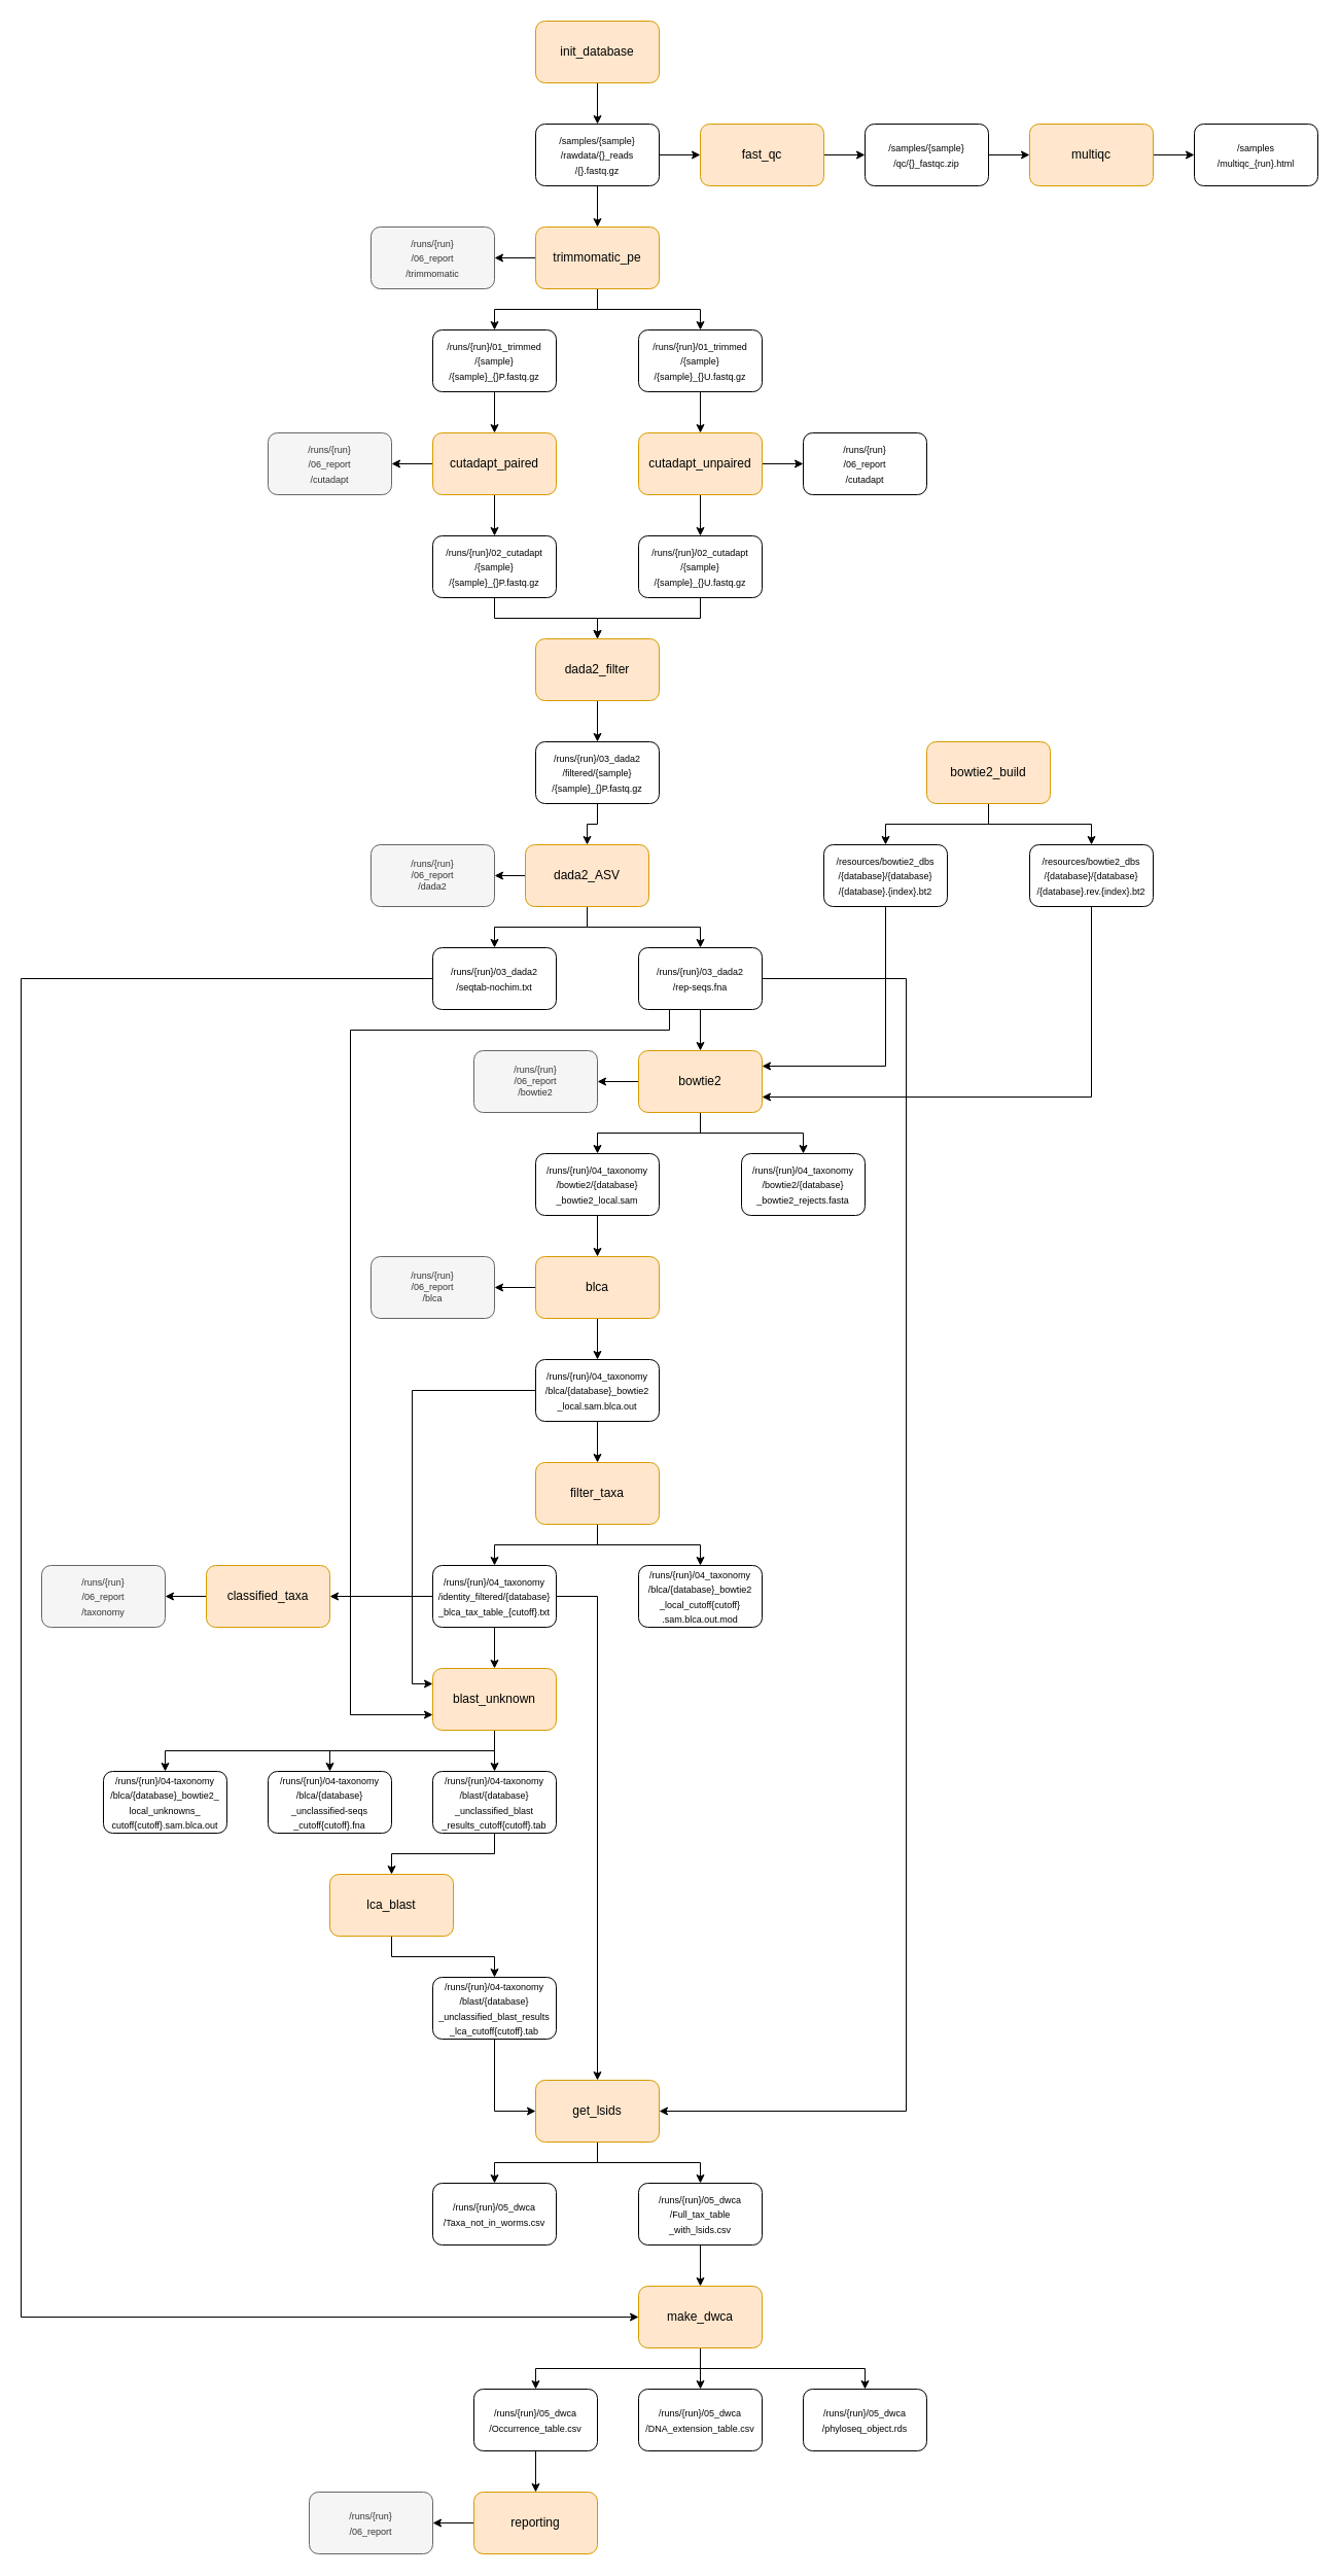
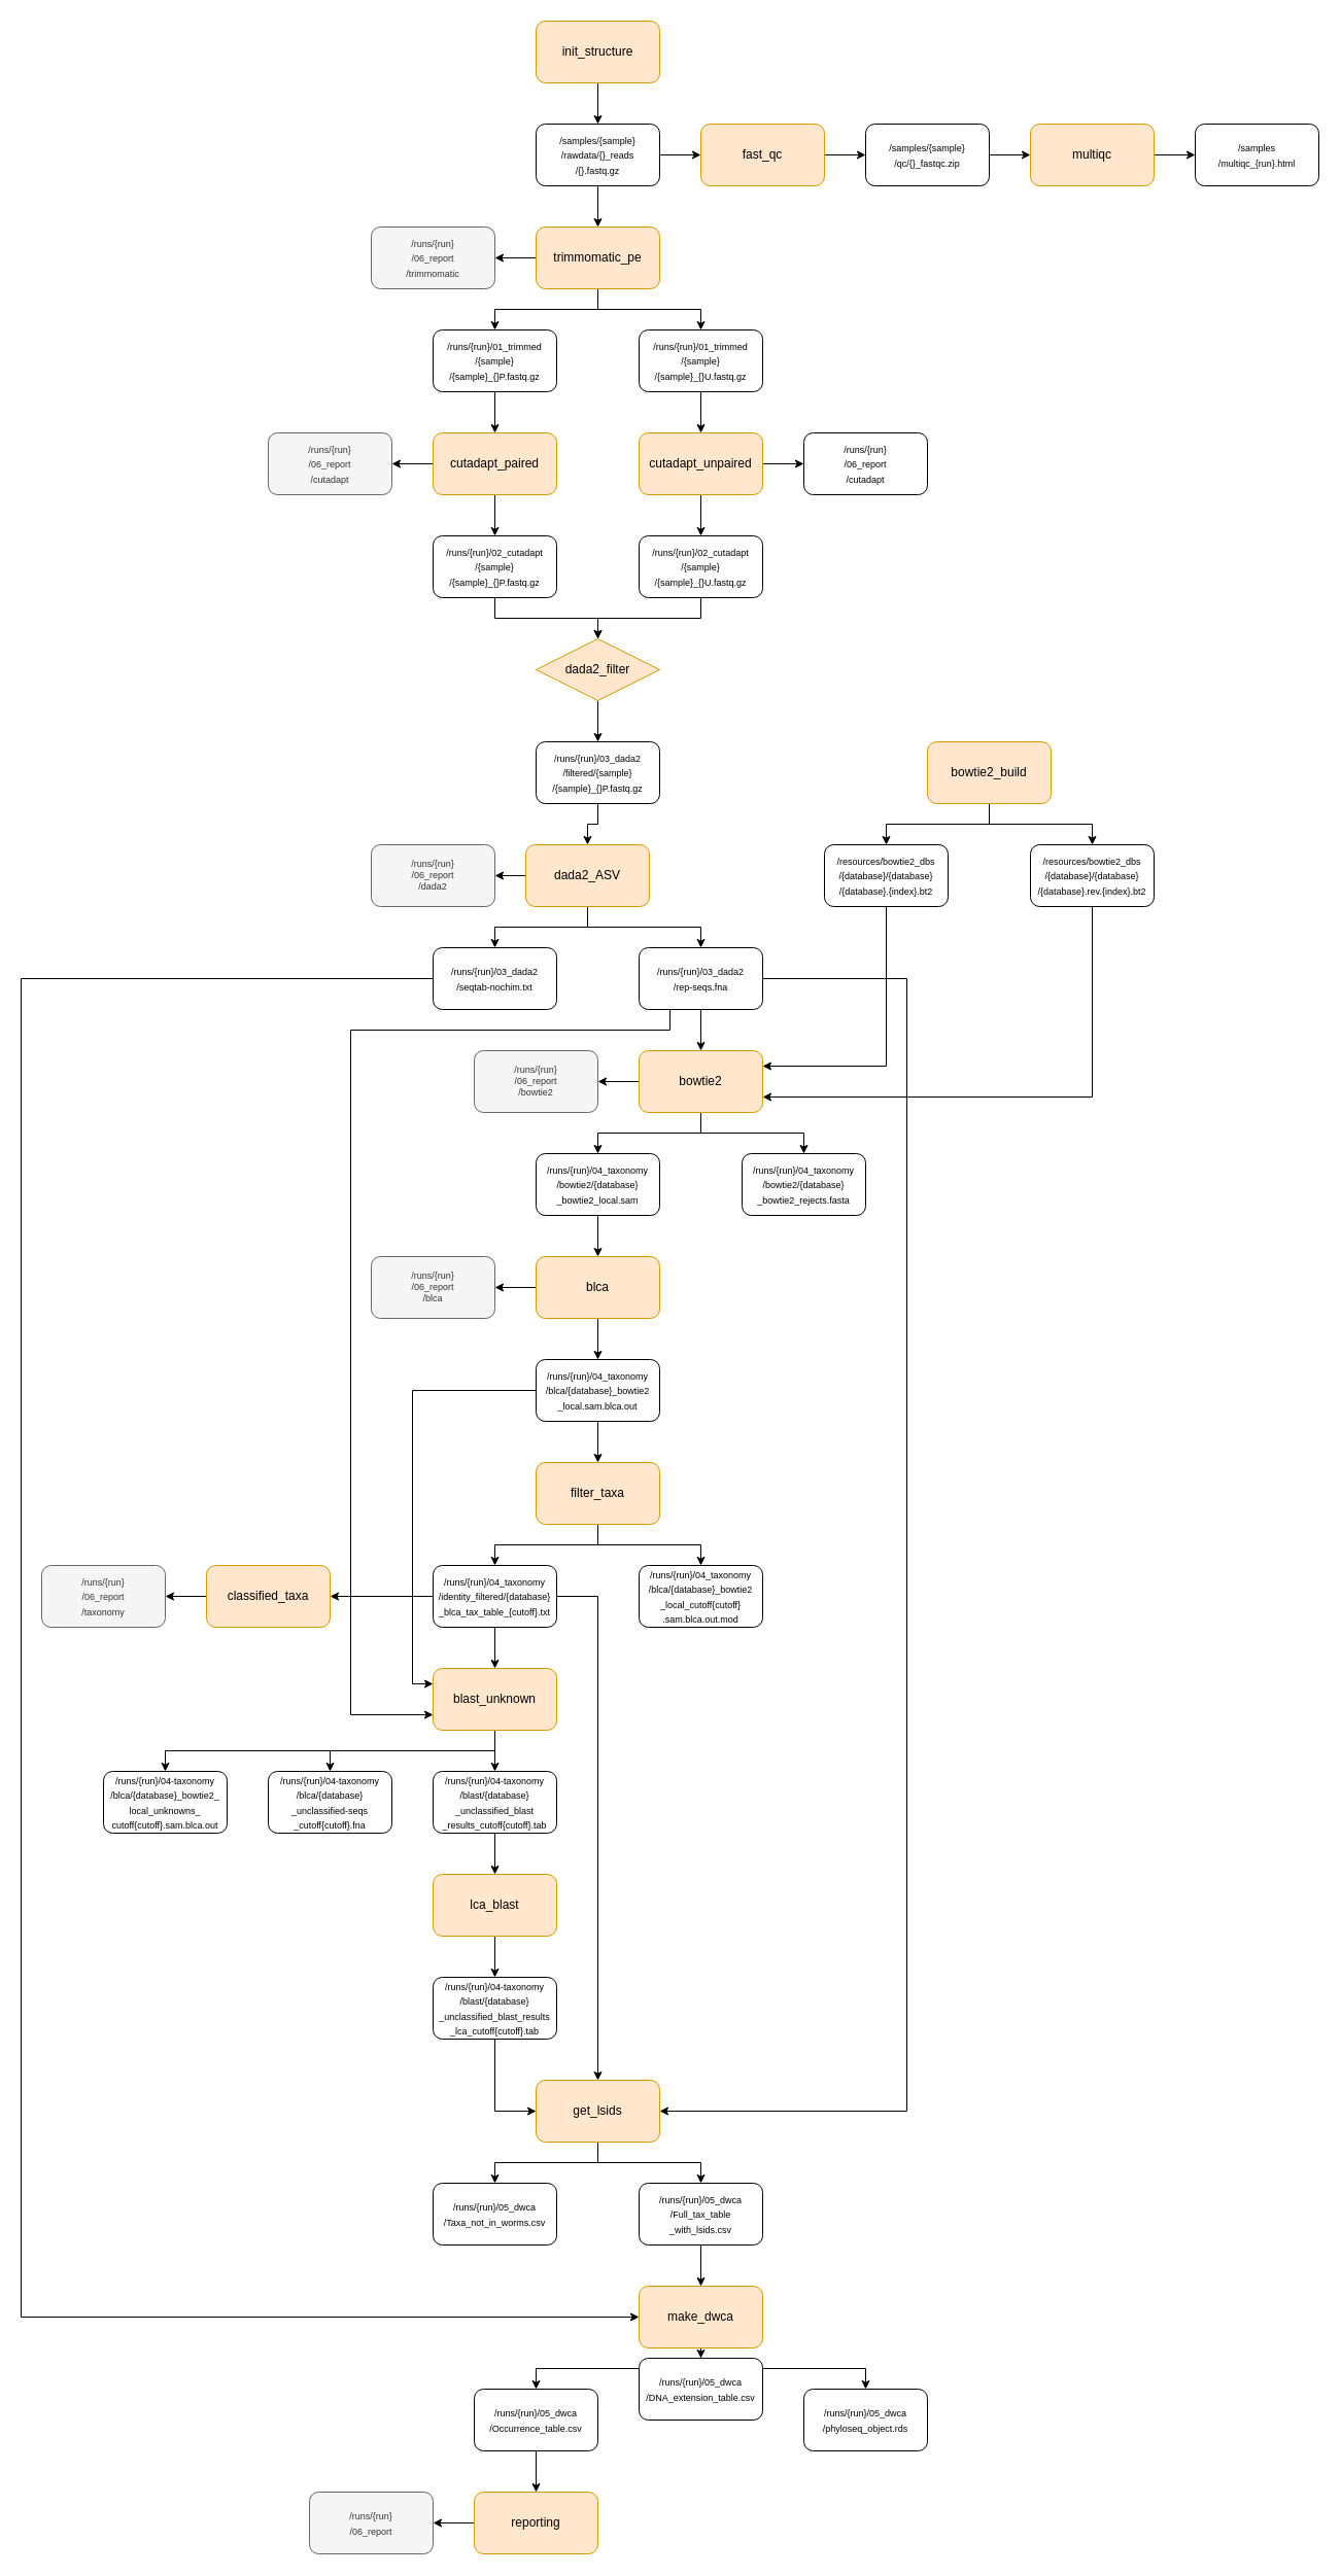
- <mxCell id="3" value="init_database" style="rounded=1;whiteSpace=wrap;html=1;fillColor=#ffe6cc;strokeColor=#d79b00;" parent="1" vertex="1"><mxGeometry x="520" y="20" width="120" height="60" as="geometry" /></mxCell>
+ <mxCell id="3" value="init_structure" style="rounded=1;whiteSpace=wrap;html=1;fillColor=#ffe6cc;strokeColor=#d79b00;" parent="1" vertex="1"><mxGeometry x="520" y="20" width="120" height="60" as="geometry" /></mxCell>
- <mxCell id="34" value="dada2_filter" style="rounded=1;whiteSpace=wrap;html=1;fillColor=#ffe6cc;strokeColor=#d79b00;" parent="1" vertex="1"><mxGeometry x="520" y="620" width="120" height="60" as="geometry" /></mxCell>
+ <mxCell id="34" value="dada2_filter" style="rhombus;whiteSpace=wrap;html=1;fillColor=#ffe6cc;strokeColor=#d79b00;" parent="1" vertex="1"><mxGeometry x="520" y="620" width="120" height="60" as="geometry" /></mxCell>
- <mxCell id="70" value="lca_blast" style="rounded=1;whiteSpace=wrap;html=1;fillColor=#ffe6cc;strokeColor=#d79b00;" parent="1" vertex="1"><mxGeometry x="320" y="1820" width="120" height="60" as="geometry" /></mxCell>
+ <mxCell id="70" value="lca_blast" style="rounded=1;whiteSpace=wrap;html=1;fillColor=#ffe6cc;strokeColor=#d79b00;" parent="1" vertex="1"><mxGeometry x="420" y="1820" width="120" height="60" as="geometry" /></mxCell>
- <mxCell id="110" value="&lt;font style=&quot;font-size: 9px;&quot;&gt;/runs/{run}/05_dwca&lt;br&gt;/DNA_extension_table.csv&lt;br&gt;&lt;/font&gt;" style="rounded=1;whiteSpace=wrap;html=1;" parent="1" vertex="1"><mxGeometry x="620" y="2320" width="120" height="60" as="geometry" /></mxCell>
+ <mxCell id="110" value="&lt;font style=&quot;font-size: 9px;&quot;&gt;/runs/{run}/05_dwca&lt;br&gt;/DNA_extension_table.csv&lt;br&gt;&lt;/font&gt;" style="rounded=1;whiteSpace=wrap;html=1;" parent="1" vertex="1"><mxGeometry x="620" y="2290" width="120" height="60" as="geometry" /></mxCell>
